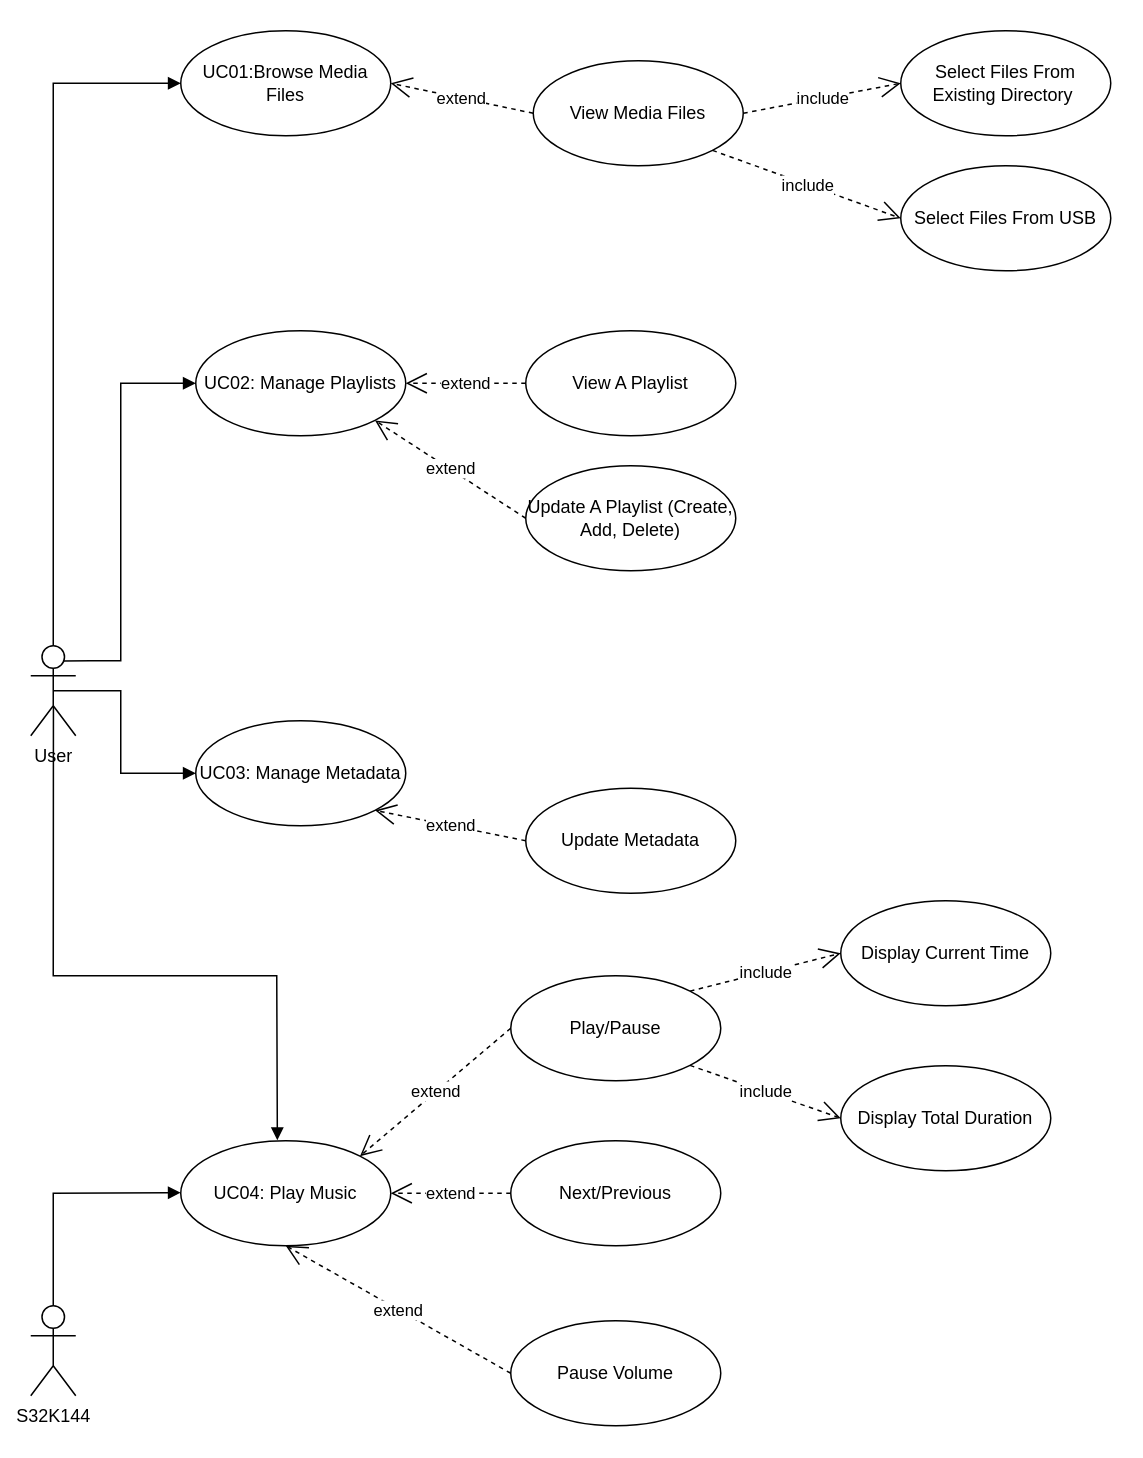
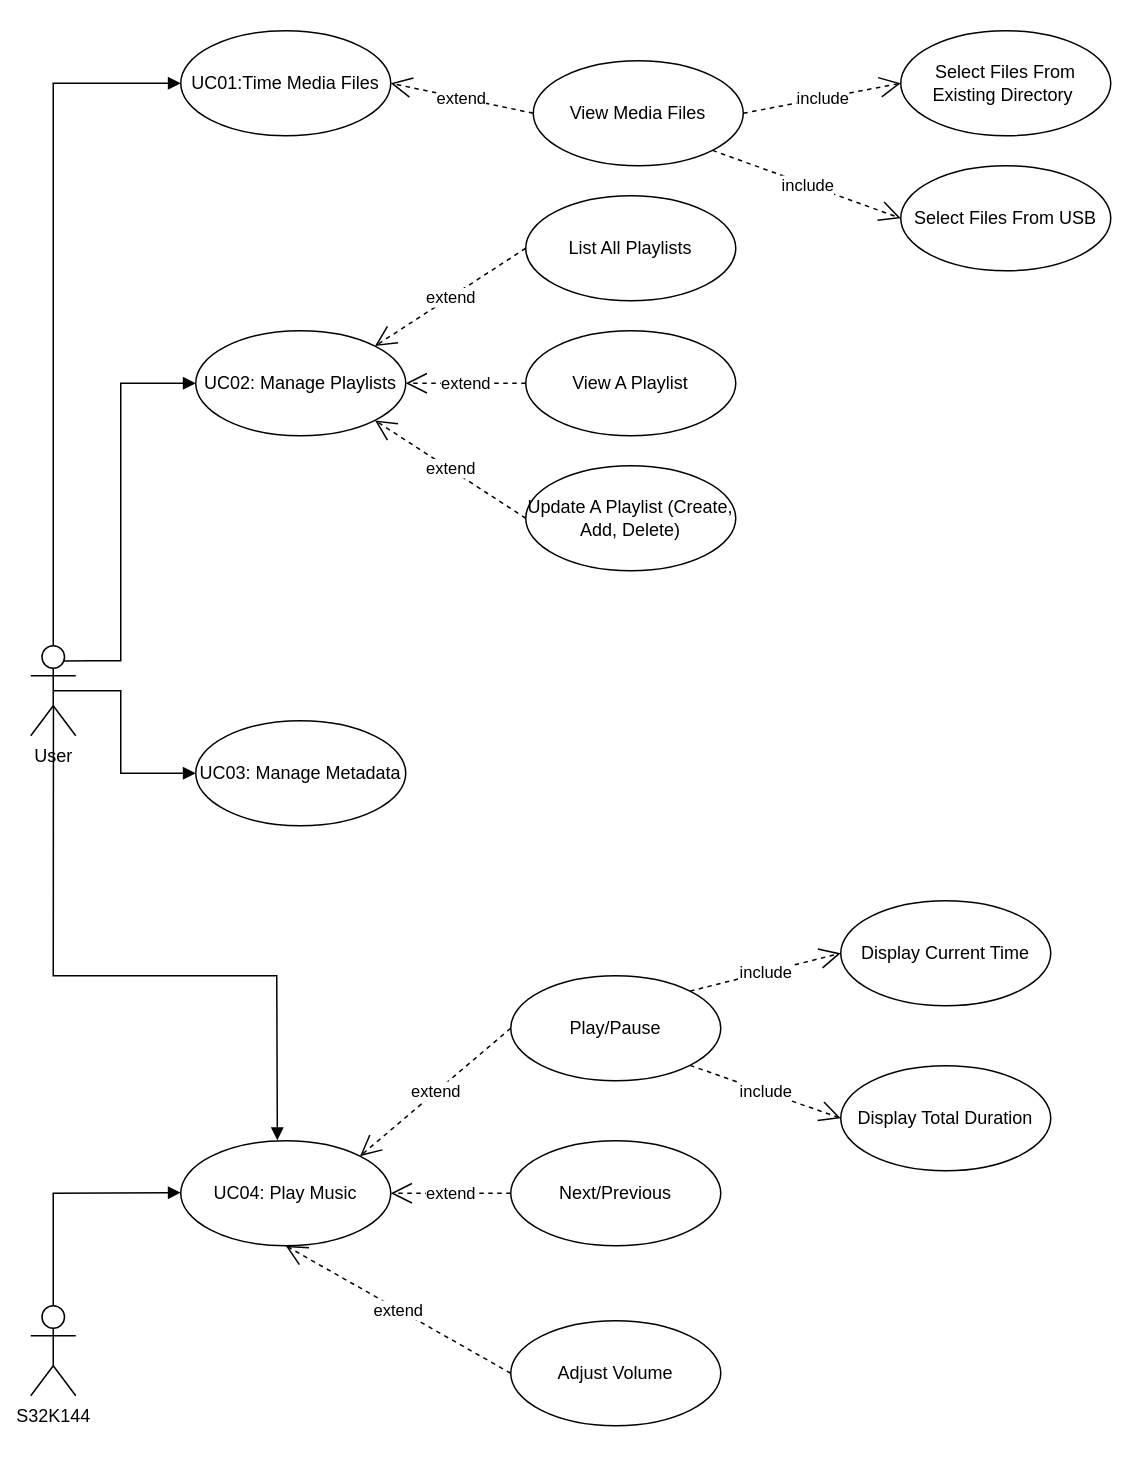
- <mxCell id="4" value="UC01:Browse Media Files" style="ellipse;whiteSpace=wrap;html=1;" parent="1" vertex="1"><mxGeometry x="120" y="20" width="140" height="70" as="geometry" /></mxCell>
+ <mxCell id="4" value="UC01:Time Media Files" style="ellipse;whiteSpace=wrap;html=1;" parent="1" vertex="1"><mxGeometry x="120" y="20" width="140" height="70" as="geometry" /></mxCell>
+ <mxCell id="7" value="List All Playlists" style="ellipse;whiteSpace=wrap;html=1;" parent="1" vertex="1"><mxGeometry x="350" y="130" width="140" height="70" as="geometry" /></mxCell>
+ <mxCell id="15" value="extend" style="endArrow=open;endSize=12;dashed=1;html=1;rounded=0;entryX=1;entryY=0;entryDx=0;entryDy=0;exitX=0;exitY=0.5;exitDx=0;exitDy=0;" parent="1" source="7" target="6" edge="1"><mxGeometry width="160" relative="1" as="geometry"><mxPoint x="160" y="70" as="sourcePoint" /><mxPoint x="320" y="70" as="targetPoint" /></mxGeometry></mxCell>
- <mxCell id="18" value="extend" style="endArrow=open;endSize=12;dashed=1;html=1;rounded=0;entryX=1;entryY=1;entryDx=0;entryDy=0;exitX=0;exitY=0.5;exitDx=0;exitDy=0;" parent="1" source="14" target="10" edge="1"><mxGeometry width="160" relative="1" as="geometry"><mxPoint x="150" y="399" as="sourcePoint" /><mxPoint x="310" y="399" as="targetPoint" /></mxGeometry></mxCell>
- <mxCell id="14" value="Update Metadata" style="ellipse;whiteSpace=wrap;html=1;" parent="1" vertex="1"><mxGeometry x="350" y="525" width="140" height="70" as="geometry" /></mxCell>
- <mxCell id="30" value="Pause Volume" style="ellipse;whiteSpace=wrap;html=1;" parent="1" vertex="1"><mxGeometry x="340" y="880" width="140" height="70" as="geometry" /></mxCell>
+ <mxCell id="30" value="Adjust Volume" style="ellipse;whiteSpace=wrap;html=1;" parent="1" vertex="1"><mxGeometry x="340" y="880" width="140" height="70" as="geometry" /></mxCell>
